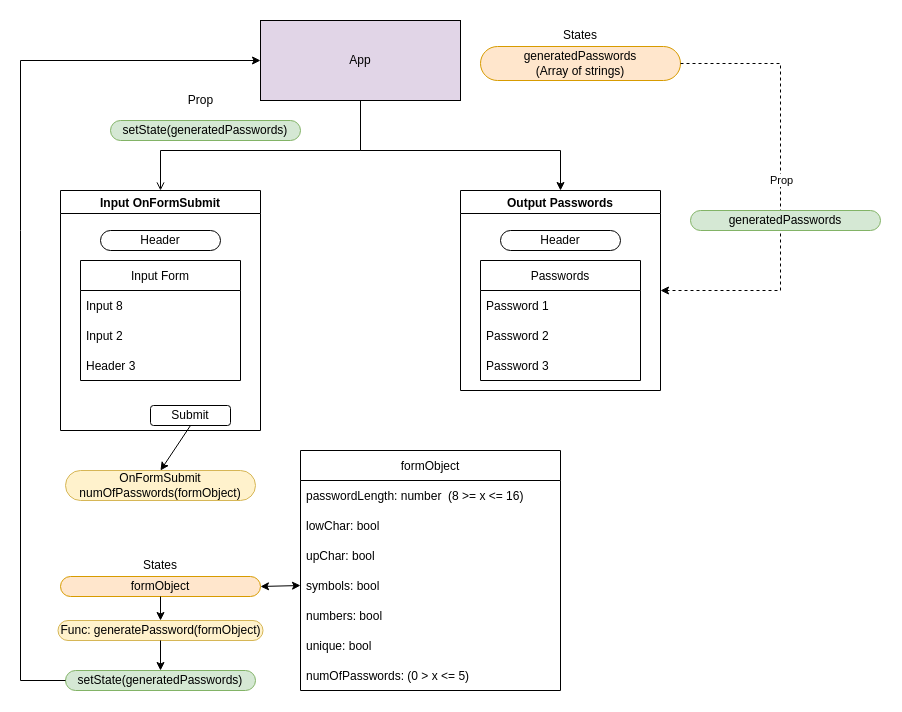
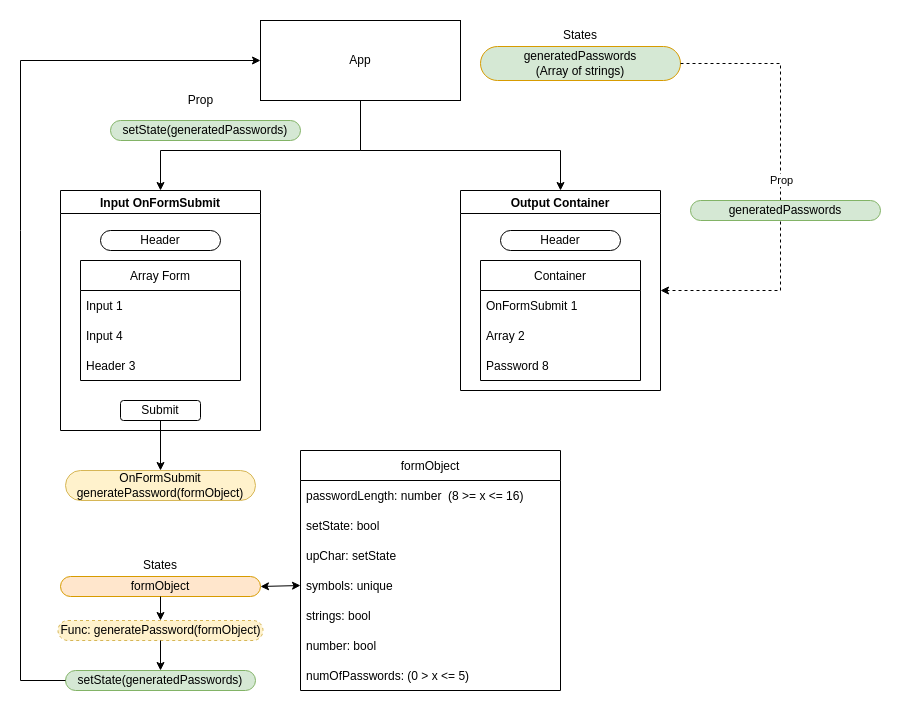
- <mxCell id="2" value="App" style="rounded=0;whiteSpace=wrap;html=1;fillColor=#e1d5e7;" parent="1" vertex="1"><mxGeometry x="260" y="20" width="200" height="80" as="geometry" /></mxCell>
+ <mxCell id="2" value="App" style="rounded=0;whiteSpace=wrap;html=1;" parent="1" vertex="1"><mxGeometry x="260" y="20" width="200" height="80" as="geometry" /></mxCell>
- <mxCell id="18" value="generatedPasswords&lt;br&gt;(Array of strings)" style="rounded=1;whiteSpace=wrap;html=1;shadow=0;glass=0;sketch=0;arcSize=50;fillColor=#ffe6cc;strokeColor=#d79b00;" parent="1" vertex="1"><mxGeometry x="480" y="46" width="200" height="34" as="geometry" /></mxCell>
+ <mxCell id="18" value="generatedPasswords&lt;br&gt;(Array of strings)" style="rounded=1;whiteSpace=wrap;html=1;shadow=0;glass=0;sketch=0;arcSize=50;fillColor=#d5e8d4;strokeColor=#d79b00;" parent="1" vertex="1"><mxGeometry x="480" y="46" width="200" height="34" as="geometry" /></mxCell>
- <mxCell id="16" value="" style="endArrow=open;html=1;rounded=0;exitX=0.5;exitY=1;exitDx=0;exitDy=0;entryX=0.5;entryY=0;entryDx=0;entryDy=0;" parent="1" source="2" target="3" edge="1"><mxGeometry width="50" height="50" relative="1" as="geometry"><mxPoint x="310" y="370" as="sourcePoint" /><mxPoint x="360" y="320" as="targetPoint" /><Array as="points"><mxPoint x="360" y="150" /><mxPoint x="160" y="150" /></Array></mxGeometry></mxCell>
+ <mxCell id="16" value="" style="endArrow=classic;html=1;rounded=0;exitX=0.5;exitY=1;exitDx=0;exitDy=0;entryX=0.5;entryY=0;entryDx=0;entryDy=0;" parent="1" source="2" target="3" edge="1"><mxGeometry width="50" height="50" relative="1" as="geometry"><mxPoint x="310" y="370" as="sourcePoint" /><mxPoint x="360" y="320" as="targetPoint" /><Array as="points"><mxPoint x="360" y="150" /><mxPoint x="160" y="150" /></Array></mxGeometry></mxCell>
- <mxCell id="10" value="Output Passwords" style="swimlane;" parent="1" vertex="1"><mxGeometry x="460" y="190" width="200" height="200" as="geometry" /></mxCell>
+ <mxCell id="10" value="Output Container" style="swimlane;" parent="1" vertex="1"><mxGeometry x="460" y="190" width="200" height="200" as="geometry" /></mxCell>
- <mxCell id="33" value="generatedPasswords" style="rounded=1;whiteSpace=wrap;html=1;shadow=0;glass=0;sketch=0;arcSize=50;fillColor=#d5e8d4;strokeColor=#82b366;" vertex="1" parent="1"><mxGeometry x="690" y="210" width="190" height="20" as="geometry" /></mxCell>
+ <mxCell id="33" value="generatedPasswords" style="rounded=1;whiteSpace=wrap;html=1;shadow=0;glass=0;sketch=0;arcSize=50;fillColor=#d5e8d4;strokeColor=#82b366;" vertex="1" parent="1"><mxGeometry x="690" y="200" width="190" height="20" as="geometry" /></mxCell>
- <mxCell id="5" value="Input Form" style="swimlane;fontStyle=0;childLayout=stackLayout;horizontal=1;startSize=30;horizontalStack=0;resizeParent=1;resizeParentMax=0;resizeLast=0;collapsible=1;marginBottom=0;swimlaneLine=1;rounded=0;shadow=0;sketch=0;glass=0;" parent="3" vertex="1"><mxGeometry x="20" y="70" width="160" height="120" as="geometry"><mxRectangle x="330" y="330" width="60" height="30" as="alternateBounds" /></mxGeometry></mxCell>
+ <mxCell id="5" value="Array Form" style="swimlane;fontStyle=0;childLayout=stackLayout;horizontal=1;startSize=30;horizontalStack=0;resizeParent=1;resizeParentMax=0;resizeLast=0;collapsible=1;marginBottom=0;swimlaneLine=1;rounded=0;shadow=0;sketch=0;glass=0;" parent="3" vertex="1"><mxGeometry x="20" y="70" width="160" height="120" as="geometry"><mxRectangle x="330" y="330" width="60" height="30" as="alternateBounds" /></mxGeometry></mxCell>
- <mxCell id="12" value="Passwords" style="swimlane;fontStyle=0;childLayout=stackLayout;horizontal=1;startSize=30;horizontalStack=0;resizeParent=1;resizeParentMax=0;resizeLast=0;collapsible=1;marginBottom=0;swimlaneLine=1;rounded=0;shadow=0;sketch=0;glass=0;" parent="10" vertex="1"><mxGeometry x="20" y="70" width="160" height="120" as="geometry"><mxRectangle x="330" y="330" width="60" height="30" as="alternateBounds" /></mxGeometry></mxCell>
+ <mxCell id="12" value="Container" style="swimlane;fontStyle=0;childLayout=stackLayout;horizontal=1;startSize=30;horizontalStack=0;resizeParent=1;resizeParentMax=0;resizeLast=0;collapsible=1;marginBottom=0;swimlaneLine=1;rounded=0;shadow=0;sketch=0;glass=0;" parent="10" vertex="1"><mxGeometry x="20" y="70" width="160" height="120" as="geometry"><mxRectangle x="330" y="330" width="60" height="30" as="alternateBounds" /></mxGeometry></mxCell>
- <mxCell id="6" value="Input 8" style="text;strokeColor=none;fillColor=none;align=left;verticalAlign=middle;spacingLeft=4;spacingRight=4;overflow=hidden;points=[[0,0.5],[1,0.5]];portConstraint=eastwest;rotatable=0;" parent="5" vertex="1"><mxGeometry y="30" width="160" height="30" as="geometry" /></mxCell>
+ <mxCell id="6" value="Input 1" style="text;strokeColor=none;fillColor=none;align=left;verticalAlign=middle;spacingLeft=4;spacingRight=4;overflow=hidden;points=[[0,0.5],[1,0.5]];portConstraint=eastwest;rotatable=0;" parent="5" vertex="1"><mxGeometry y="30" width="160" height="30" as="geometry" /></mxCell>
- <mxCell id="13" value="Password 1" style="text;strokeColor=none;fillColor=none;align=left;verticalAlign=middle;spacingLeft=4;spacingRight=4;overflow=hidden;points=[[0,0.5],[1,0.5]];portConstraint=eastwest;rotatable=0;" parent="12" vertex="1"><mxGeometry y="30" width="160" height="30" as="geometry" /></mxCell>
+ <mxCell id="13" value="OnFormSubmit 1" style="text;strokeColor=none;fillColor=none;align=left;verticalAlign=middle;spacingLeft=4;spacingRight=4;overflow=hidden;points=[[0,0.5],[1,0.5]];portConstraint=eastwest;rotatable=0;" parent="12" vertex="1"><mxGeometry y="30" width="160" height="30" as="geometry" /></mxCell>
- <mxCell id="7" value="Input 2" style="text;strokeColor=none;fillColor=none;align=left;verticalAlign=middle;spacingLeft=4;spacingRight=4;overflow=hidden;points=[[0,0.5],[1,0.5]];portConstraint=eastwest;rotatable=0;" parent="5" vertex="1"><mxGeometry y="60" width="160" height="30" as="geometry" /></mxCell>
+ <mxCell id="7" value="Input 4" style="text;strokeColor=none;fillColor=none;align=left;verticalAlign=middle;spacingLeft=4;spacingRight=4;overflow=hidden;points=[[0,0.5],[1,0.5]];portConstraint=eastwest;rotatable=0;" parent="5" vertex="1"><mxGeometry y="60" width="160" height="30" as="geometry" /></mxCell>
- <mxCell id="14" value="Password 2" style="text;strokeColor=none;fillColor=none;align=left;verticalAlign=middle;spacingLeft=4;spacingRight=4;overflow=hidden;points=[[0,0.5],[1,0.5]];portConstraint=eastwest;rotatable=0;" parent="12" vertex="1"><mxGeometry y="60" width="160" height="30" as="geometry" /></mxCell>
+ <mxCell id="14" value="Array 2" style="text;strokeColor=none;fillColor=none;align=left;verticalAlign=middle;spacingLeft=4;spacingRight=4;overflow=hidden;points=[[0,0.5],[1,0.5]];portConstraint=eastwest;rotatable=0;" parent="12" vertex="1"><mxGeometry y="60" width="160" height="30" as="geometry" /></mxCell>
- <mxCell id="15" value="Password 3" style="text;strokeColor=none;fillColor=none;align=left;verticalAlign=middle;spacingLeft=4;spacingRight=4;overflow=hidden;points=[[0,0.5],[1,0.5]];portConstraint=eastwest;rotatable=0;" parent="12" vertex="1"><mxGeometry y="90" width="160" height="30" as="geometry" /></mxCell>
+ <mxCell id="15" value="Password 8" style="text;strokeColor=none;fillColor=none;align=left;verticalAlign=middle;spacingLeft=4;spacingRight=4;overflow=hidden;points=[[0,0.5],[1,0.5]];portConstraint=eastwest;rotatable=0;" parent="12" vertex="1"><mxGeometry y="90" width="160" height="30" as="geometry" /></mxCell>
- <mxCell id="9" value="Submit" style="rounded=1;whiteSpace=wrap;html=1;shadow=0;glass=0;sketch=0;" parent="3" vertex="1"><mxGeometry x="90" y="215" width="80" height="20" as="geometry" /></mxCell>
+ <mxCell id="9" value="Submit" style="rounded=1;whiteSpace=wrap;html=1;shadow=0;glass=0;sketch=0;" parent="3" vertex="1"><mxGeometry x="60" y="210" width="80" height="20" as="geometry" /></mxCell>
- <mxCell id="31" value="OnFormSubmit&lt;br&gt;numOfPasswords(formObject)" style="rounded=1;whiteSpace=wrap;html=1;shadow=0;glass=0;sketch=0;arcSize=50;fillColor=#fff2cc;strokeColor=#d6b656;" parent="1" vertex="1"><mxGeometry x="65" y="470" width="190" height="30" as="geometry" /></mxCell>
+ <mxCell id="31" value="OnFormSubmit&lt;br&gt;generatePassword(formObject)" style="rounded=1;whiteSpace=wrap;html=1;shadow=0;glass=0;sketch=0;arcSize=50;fillColor=#fff2cc;strokeColor=#d6b656;" parent="1" vertex="1"><mxGeometry x="65" y="470" width="190" height="30" as="geometry" /></mxCell>
- <mxCell id="36" value="lowChar: bool" style="text;strokeColor=none;fillColor=none;align=left;verticalAlign=middle;spacingLeft=4;spacingRight=4;overflow=hidden;points=[[0,0.5],[1,0.5]];portConstraint=eastwest;rotatable=0;" vertex="1" parent="34"><mxGeometry y="60" width="260" height="30" as="geometry" /></mxCell>
+ <mxCell id="36" value="setState: bool" style="text;strokeColor=none;fillColor=none;align=left;verticalAlign=middle;spacingLeft=4;spacingRight=4;overflow=hidden;points=[[0,0.5],[1,0.5]];portConstraint=eastwest;rotatable=0;" vertex="1" parent="34"><mxGeometry y="60" width="260" height="30" as="geometry" /></mxCell>
- <mxCell id="37" value="upChar: bool" style="text;strokeColor=none;fillColor=none;align=left;verticalAlign=middle;spacingLeft=4;spacingRight=4;overflow=hidden;points=[[0,0.5],[1,0.5]];portConstraint=eastwest;rotatable=0;" vertex="1" parent="34"><mxGeometry y="90" width="260" height="30" as="geometry" /></mxCell>
+ <mxCell id="37" value="upChar: setState" style="text;strokeColor=none;fillColor=none;align=left;verticalAlign=middle;spacingLeft=4;spacingRight=4;overflow=hidden;points=[[0,0.5],[1,0.5]];portConstraint=eastwest;rotatable=0;" vertex="1" parent="34"><mxGeometry y="90" width="260" height="30" as="geometry" /></mxCell>
- <mxCell id="38" value="symbols: bool" style="text;strokeColor=none;fillColor=none;align=left;verticalAlign=middle;spacingLeft=4;spacingRight=4;overflow=hidden;points=[[0,0.5],[1,0.5]];portConstraint=eastwest;rotatable=0;" vertex="1" parent="34"><mxGeometry y="120" width="260" height="30" as="geometry" /></mxCell>
+ <mxCell id="38" value="symbols: unique" style="text;strokeColor=none;fillColor=none;align=left;verticalAlign=middle;spacingLeft=4;spacingRight=4;overflow=hidden;points=[[0,0.5],[1,0.5]];portConstraint=eastwest;rotatable=0;" vertex="1" parent="34"><mxGeometry y="120" width="260" height="30" as="geometry" /></mxCell>
- <mxCell id="39" value="numbers: bool" style="text;strokeColor=none;fillColor=none;align=left;verticalAlign=middle;spacingLeft=4;spacingRight=4;overflow=hidden;points=[[0,0.5],[1,0.5]];portConstraint=eastwest;rotatable=0;" vertex="1" parent="34"><mxGeometry y="150" width="260" height="30" as="geometry" /></mxCell>
+ <mxCell id="39" value="strings: bool" style="text;strokeColor=none;fillColor=none;align=left;verticalAlign=middle;spacingLeft=4;spacingRight=4;overflow=hidden;points=[[0,0.5],[1,0.5]];portConstraint=eastwest;rotatable=0;" vertex="1" parent="34"><mxGeometry y="150" width="260" height="30" as="geometry" /></mxCell>
- <mxCell id="28" value="Func: generatePassword(formObject)" style="rounded=1;whiteSpace=wrap;html=1;shadow=0;glass=0;sketch=0;arcSize=50;fillColor=#fff2cc;strokeColor=#d6b656;" parent="1" vertex="1"><mxGeometry x="57.5" y="620" width="205" height="20" as="geometry" /></mxCell>
+ <mxCell id="28" value="Func: generatePassword(formObject)" style="rounded=1;whiteSpace=wrap;html=1;shadow=0;glass=0;sketch=0;arcSize=50;fillColor=#fff2cc;strokeColor=#d6b656;dashed=1;" parent="1" vertex="1"><mxGeometry x="57.5" y="620" width="205" height="20" as="geometry" /></mxCell>
- <mxCell id="40" value="unique: bool" style="text;strokeColor=none;fillColor=none;align=left;verticalAlign=middle;spacingLeft=4;spacingRight=4;overflow=hidden;points=[[0,0.5],[1,0.5]];portConstraint=eastwest;rotatable=0;" vertex="1" parent="34"><mxGeometry y="180" width="260" height="30" as="geometry" /></mxCell>
+ <mxCell id="40" value="number: bool" style="text;strokeColor=none;fillColor=none;align=left;verticalAlign=middle;spacingLeft=4;spacingRight=4;overflow=hidden;points=[[0,0.5],[1,0.5]];portConstraint=eastwest;rotatable=0;" vertex="1" parent="34"><mxGeometry y="180" width="260" height="30" as="geometry" /></mxCell>
